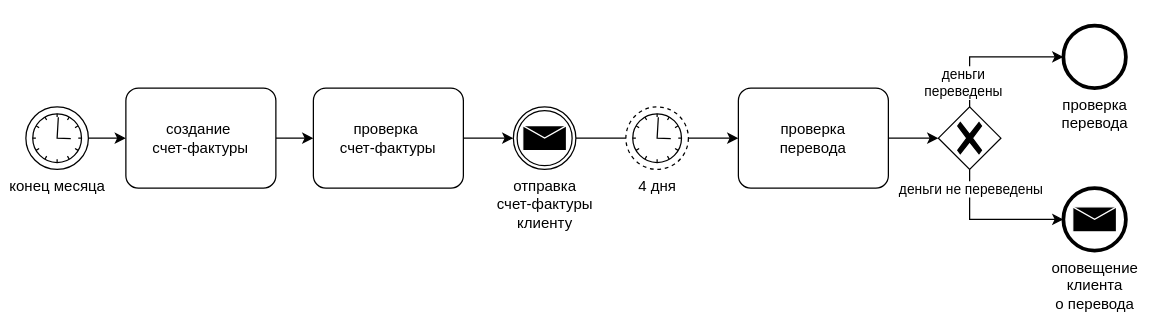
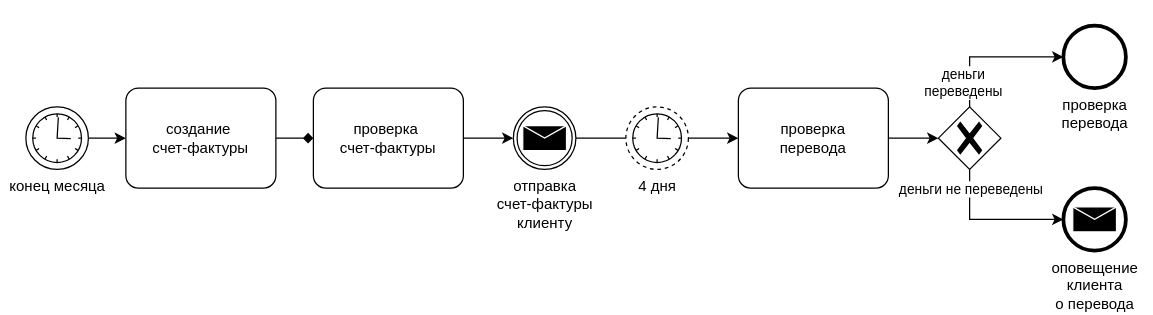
- <mxCell id="4" value="" style="edgeStyle=orthogonalEdgeStyle;rounded=0;orthogonalLoop=1;jettySize=auto;html=1;" edge="1" parent="1" source="5" target="7"><mxGeometry relative="1" as="geometry" /></mxCell>
+ <mxCell id="4" value="" style="edgeStyle=orthogonalEdgeStyle;rounded=0;orthogonalLoop=1;jettySize=auto;html=1;endArrow=diamond;" edge="1" parent="1" source="5" target="7"><mxGeometry relative="1" as="geometry" /></mxCell>
